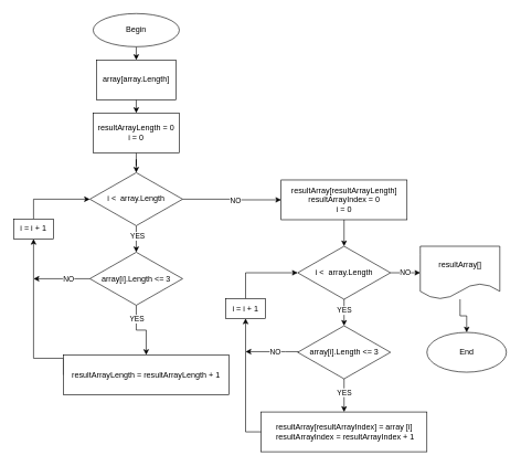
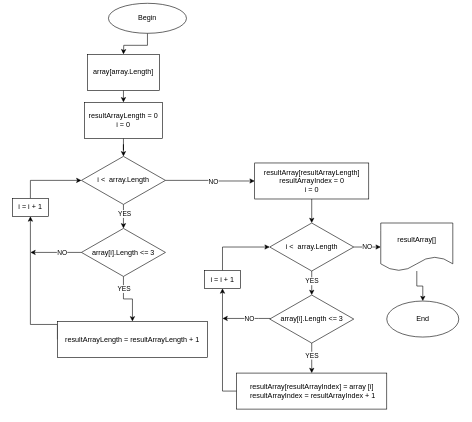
- <mxCell id="3" value="Begin" style="ellipse;whiteSpace=wrap;html=1;" parent="1" vertex="1"><mxGeometry x="140" y="20" width="130" height="50" as="geometry" /></mxCell>
+ <mxCell id="3" value="Begin" style="ellipse;whiteSpace=wrap;html=1;" parent="1" vertex="1"><mxGeometry x="180" y="5" width="130" height="50" as="geometry" /></mxCell>
